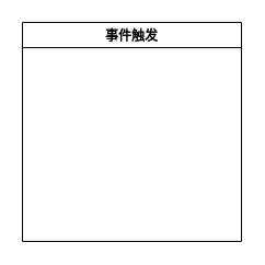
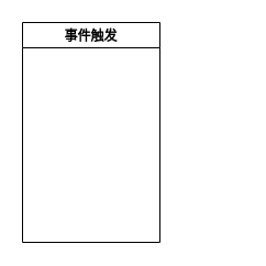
- <mxCell id="2" value="事件触发" style="swimlane;" vertex="1" parent="1"><mxGeometry x="20" y="20" width="200" height="200" as="geometry" /></mxCell>
+ <mxCell id="2" value="事件触发" style="swimlane;" vertex="1" parent="1"><mxGeometry x="20" y="20" width="125" height="200" as="geometry" /></mxCell>
